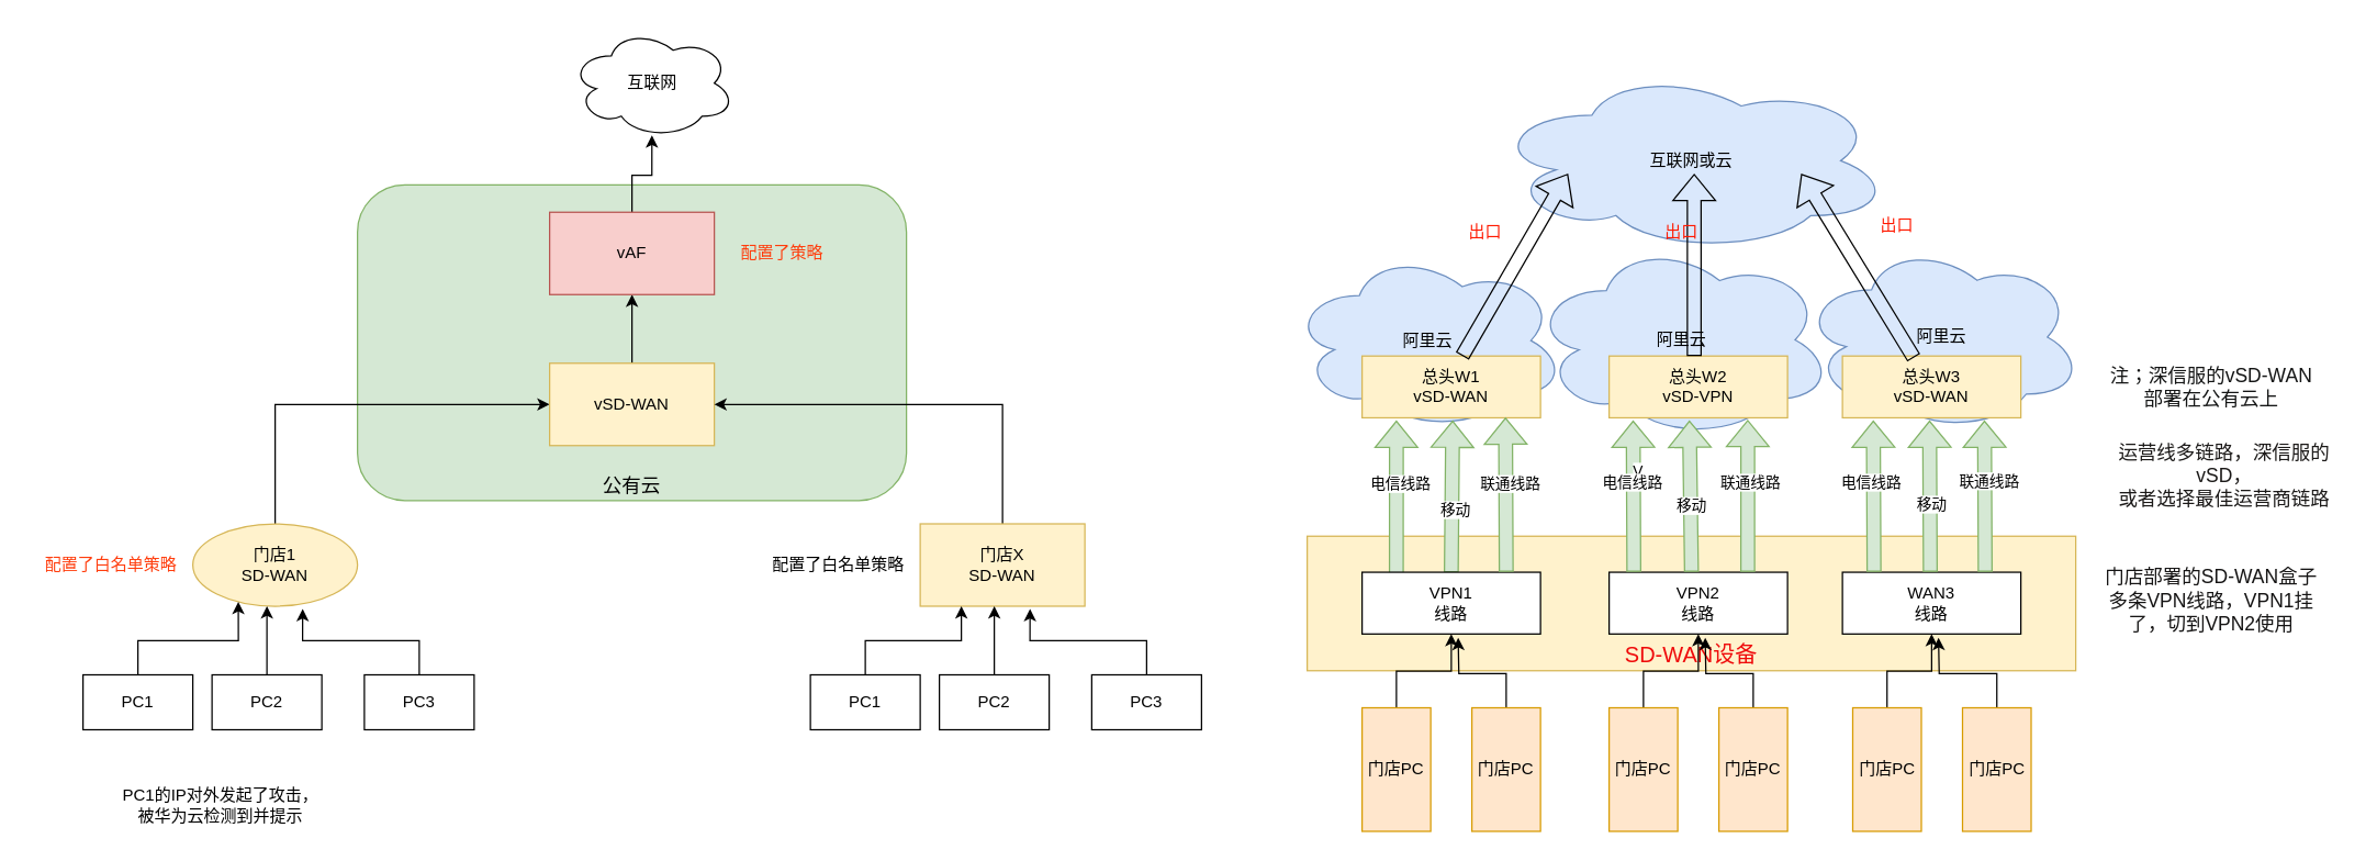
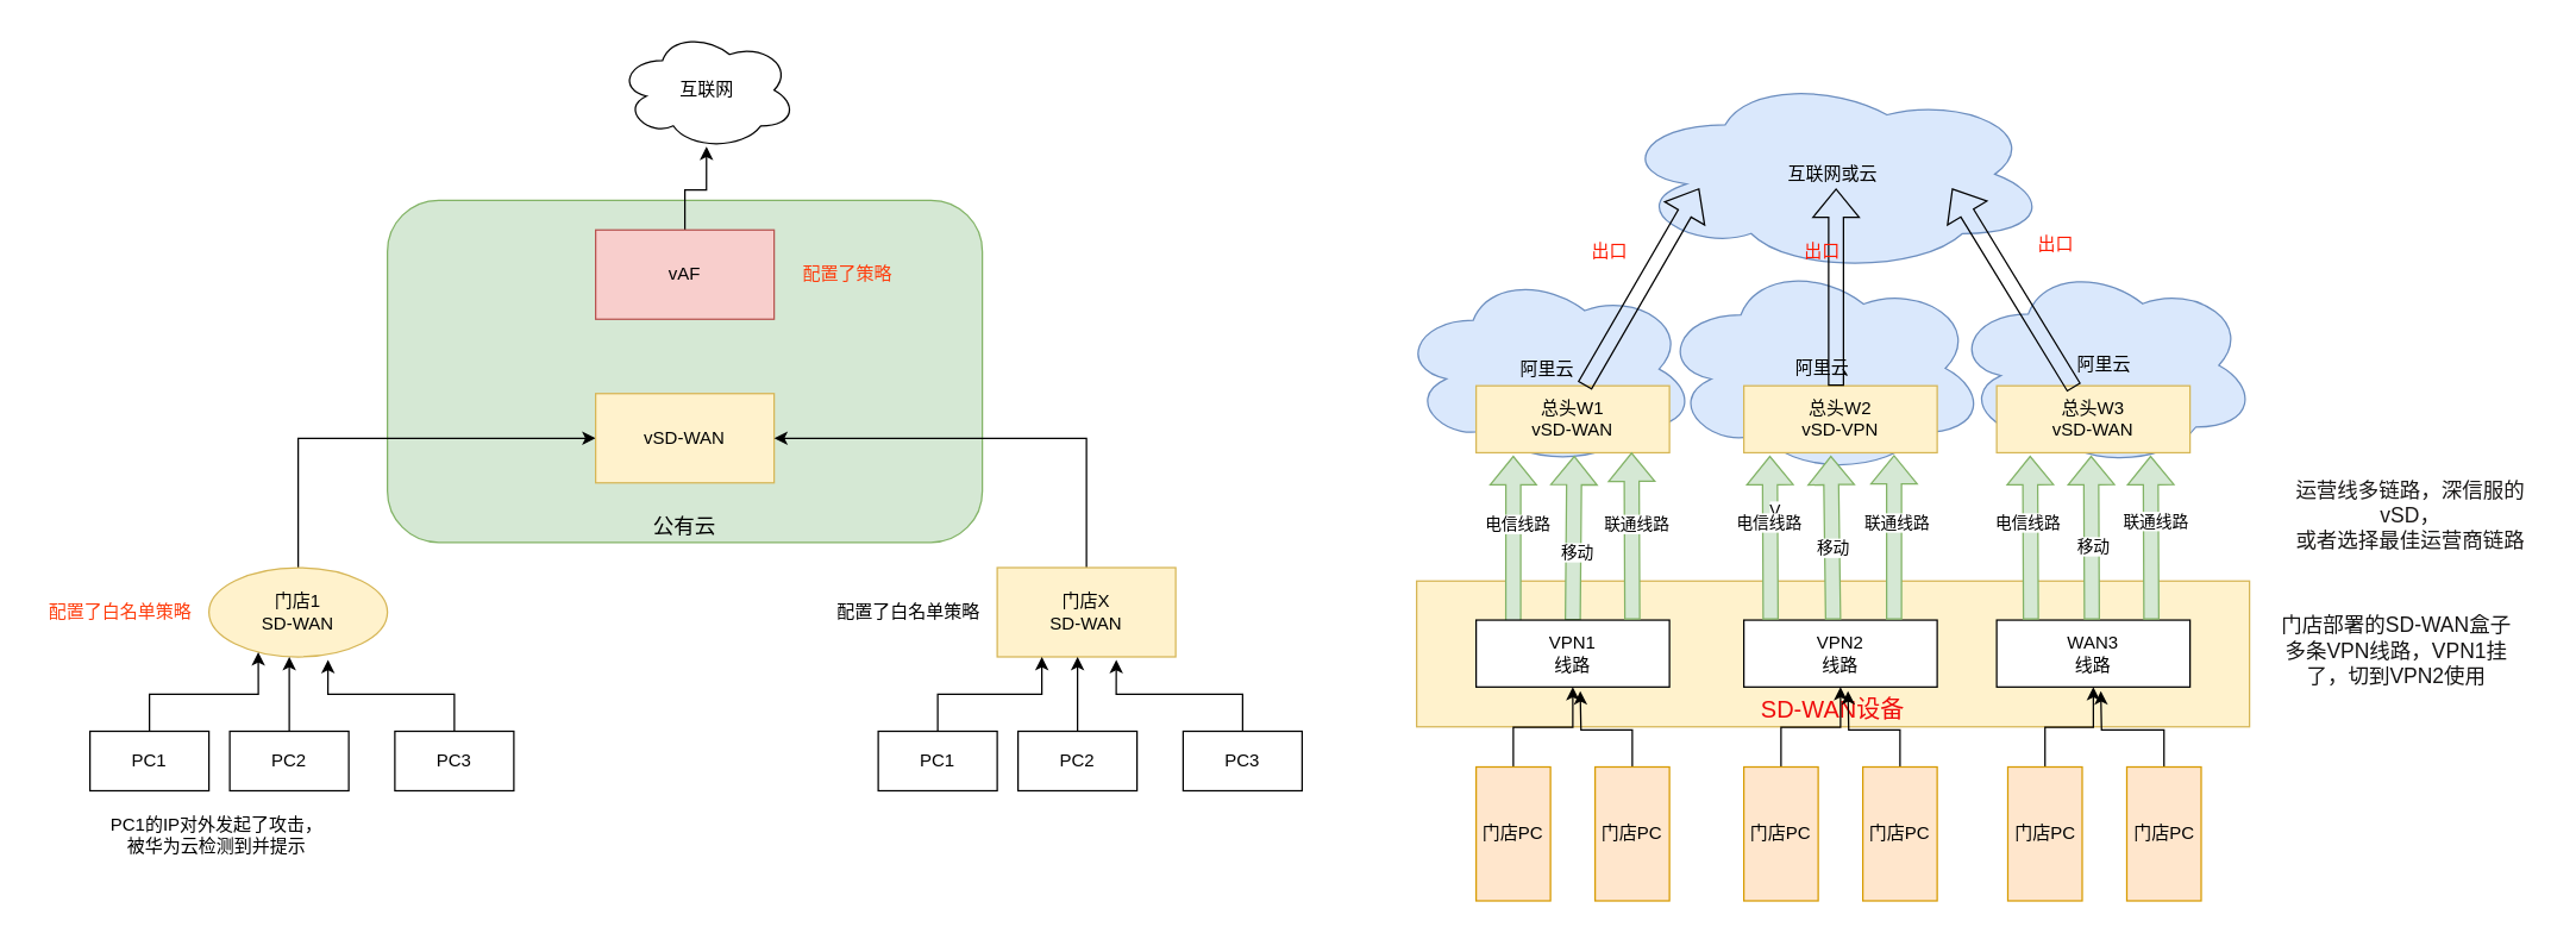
- <mxCell id="16" style="edgeStyle=orthogonalEdgeStyle;rounded=0;orthogonalLoop=1;jettySize=auto;html=1;exitX=0.5;exitY=0;exitDx=0;exitDy=0;" edge="1" parent="1" source="17" target="19"><mxGeometry relative="1" as="geometry" /></mxCell>
- <mxCell id="62" value="注；深信服的vSD-WAN部署在公有云上" style="text;html=1;strokeColor=none;fillColor=none;align=center;verticalAlign=middle;whiteSpace=wrap;rounded=0;fontColor=#141515;fontSize=14;" vertex="1" parent="1"><mxGeometry x="1532" y="263.25" width="158" height="36" as="geometry" /></mxCell>
- <mxCell id="31" value="PC1的IP对外发起了攻击，&lt;br&gt;被华为云检测到并提示" style="text;html=1;align=center;verticalAlign=middle;resizable=0;points=[];autosize=1;" vertex="1" parent="1"><mxGeometry x="75" y="566" width="170" height="40" as="geometry" /></mxCell>
+ <mxCell id="31" value="PC1的IP对外发起了攻击，&lt;br&gt;被华为云检测到并提示" style="text;html=1;align=center;verticalAlign=middle;resizable=0;points=[];autosize=1;" vertex="1" parent="1"><mxGeometry x="60" y="541" width="170" height="40" as="geometry" /></mxCell>
